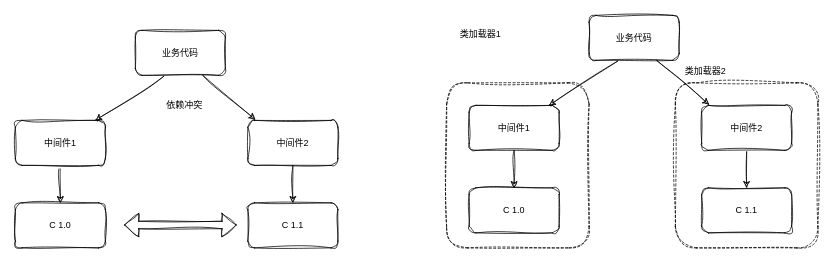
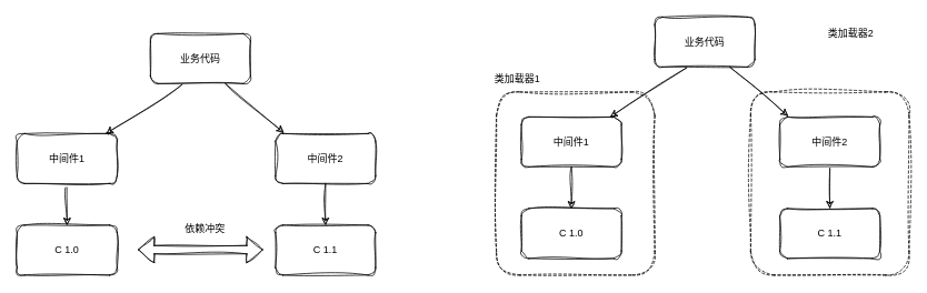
- <mxCell id="24" value="类加载器1" style="text;html=1;align=center;verticalAlign=middle;resizable=0;points=[];autosize=1;strokeColor=none;fillColor=none;" vertex="1" parent="1"><mxGeometry x="600" y="30" width="80" height="30" as="geometry" /></mxCell>
+ <mxCell id="24" value="类加载器1" style="text;html=1;align=center;verticalAlign=middle;resizable=0;points=[];autosize=1;strokeColor=none;fillColor=none;" vertex="1" parent="1"><mxGeometry x="580" y="80" width="80" height="30" as="geometry" /></mxCell>
- <mxCell id="25" value="类加载器2" style="text;html=1;align=center;verticalAlign=middle;resizable=0;points=[];autosize=1;strokeColor=none;fillColor=none;" vertex="1" parent="1"><mxGeometry x="900" y="80" width="80" height="30" as="geometry" /></mxCell>
+ <mxCell id="25" value="类加载器2" style="text;html=1;align=center;verticalAlign=middle;resizable=0;points=[];autosize=1;strokeColor=none;fillColor=none;" vertex="1" parent="1"><mxGeometry x="980" y="25" width="80" height="30" as="geometry" /></mxCell>
- <mxCell id="14" value="依赖冲突" style="text;html=1;align=center;verticalAlign=middle;resizable=0;points=[];autosize=1;strokeColor=none;fillColor=none;" vertex="1" parent="1"><mxGeometry x="210" y="125" width="70" height="30" as="geometry" /></mxCell>
+ <mxCell id="14" value="依赖冲突" style="text;html=1;align=center;verticalAlign=middle;resizable=0;points=[];autosize=1;strokeColor=none;fillColor=none;" vertex="1" parent="1"><mxGeometry x="210" y="260" width="70" height="30" as="geometry" /></mxCell>
